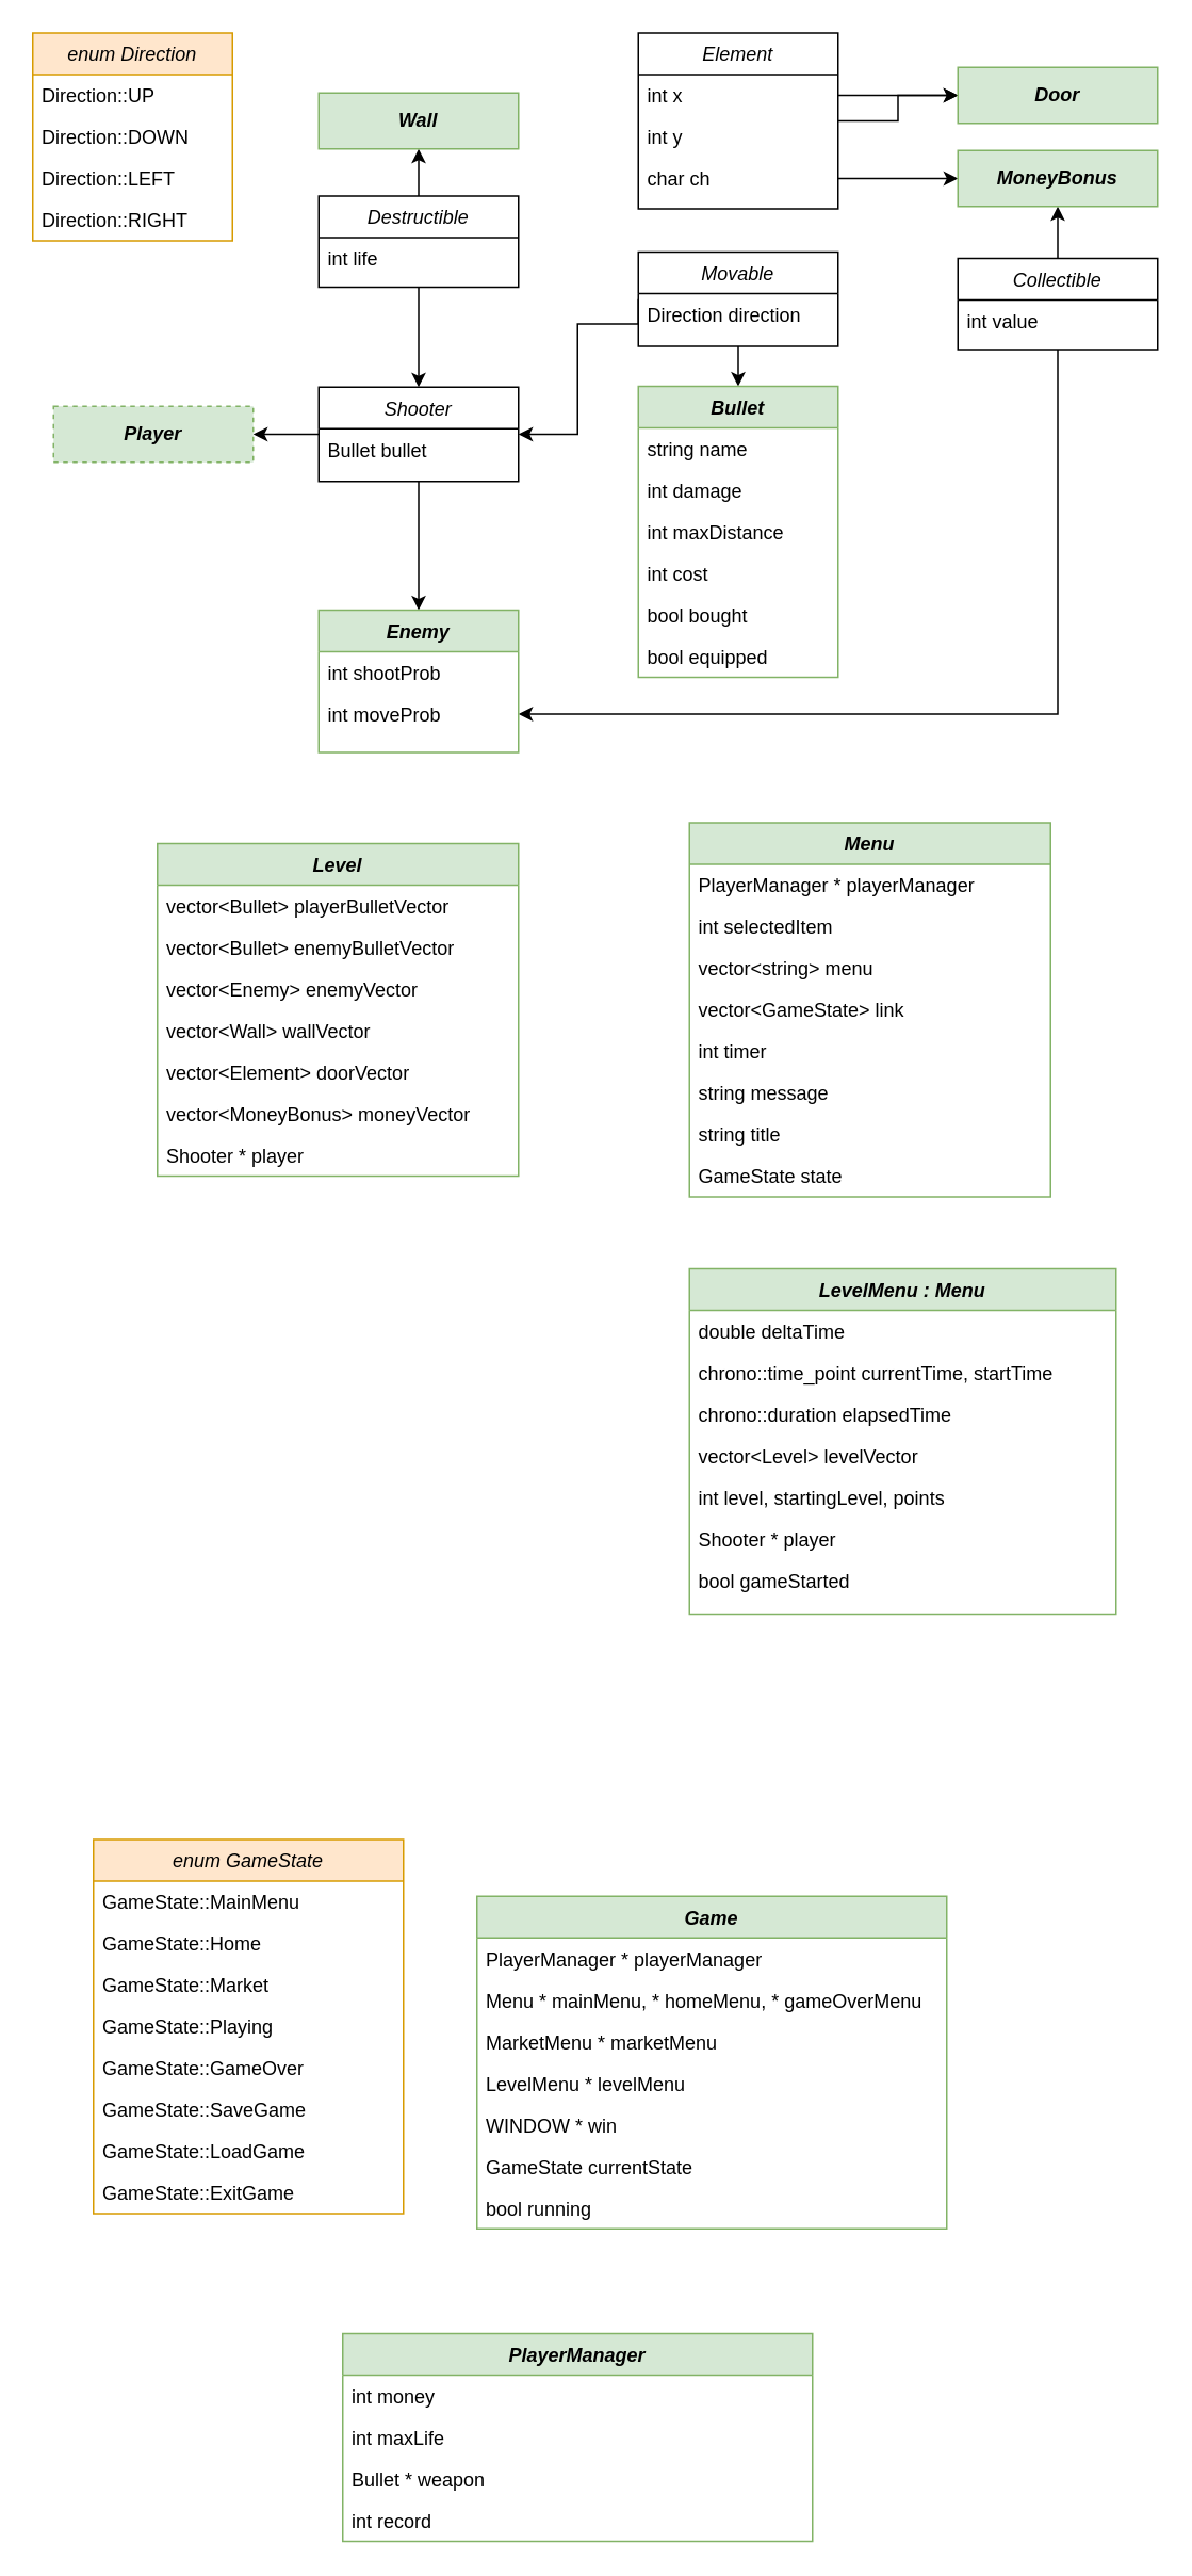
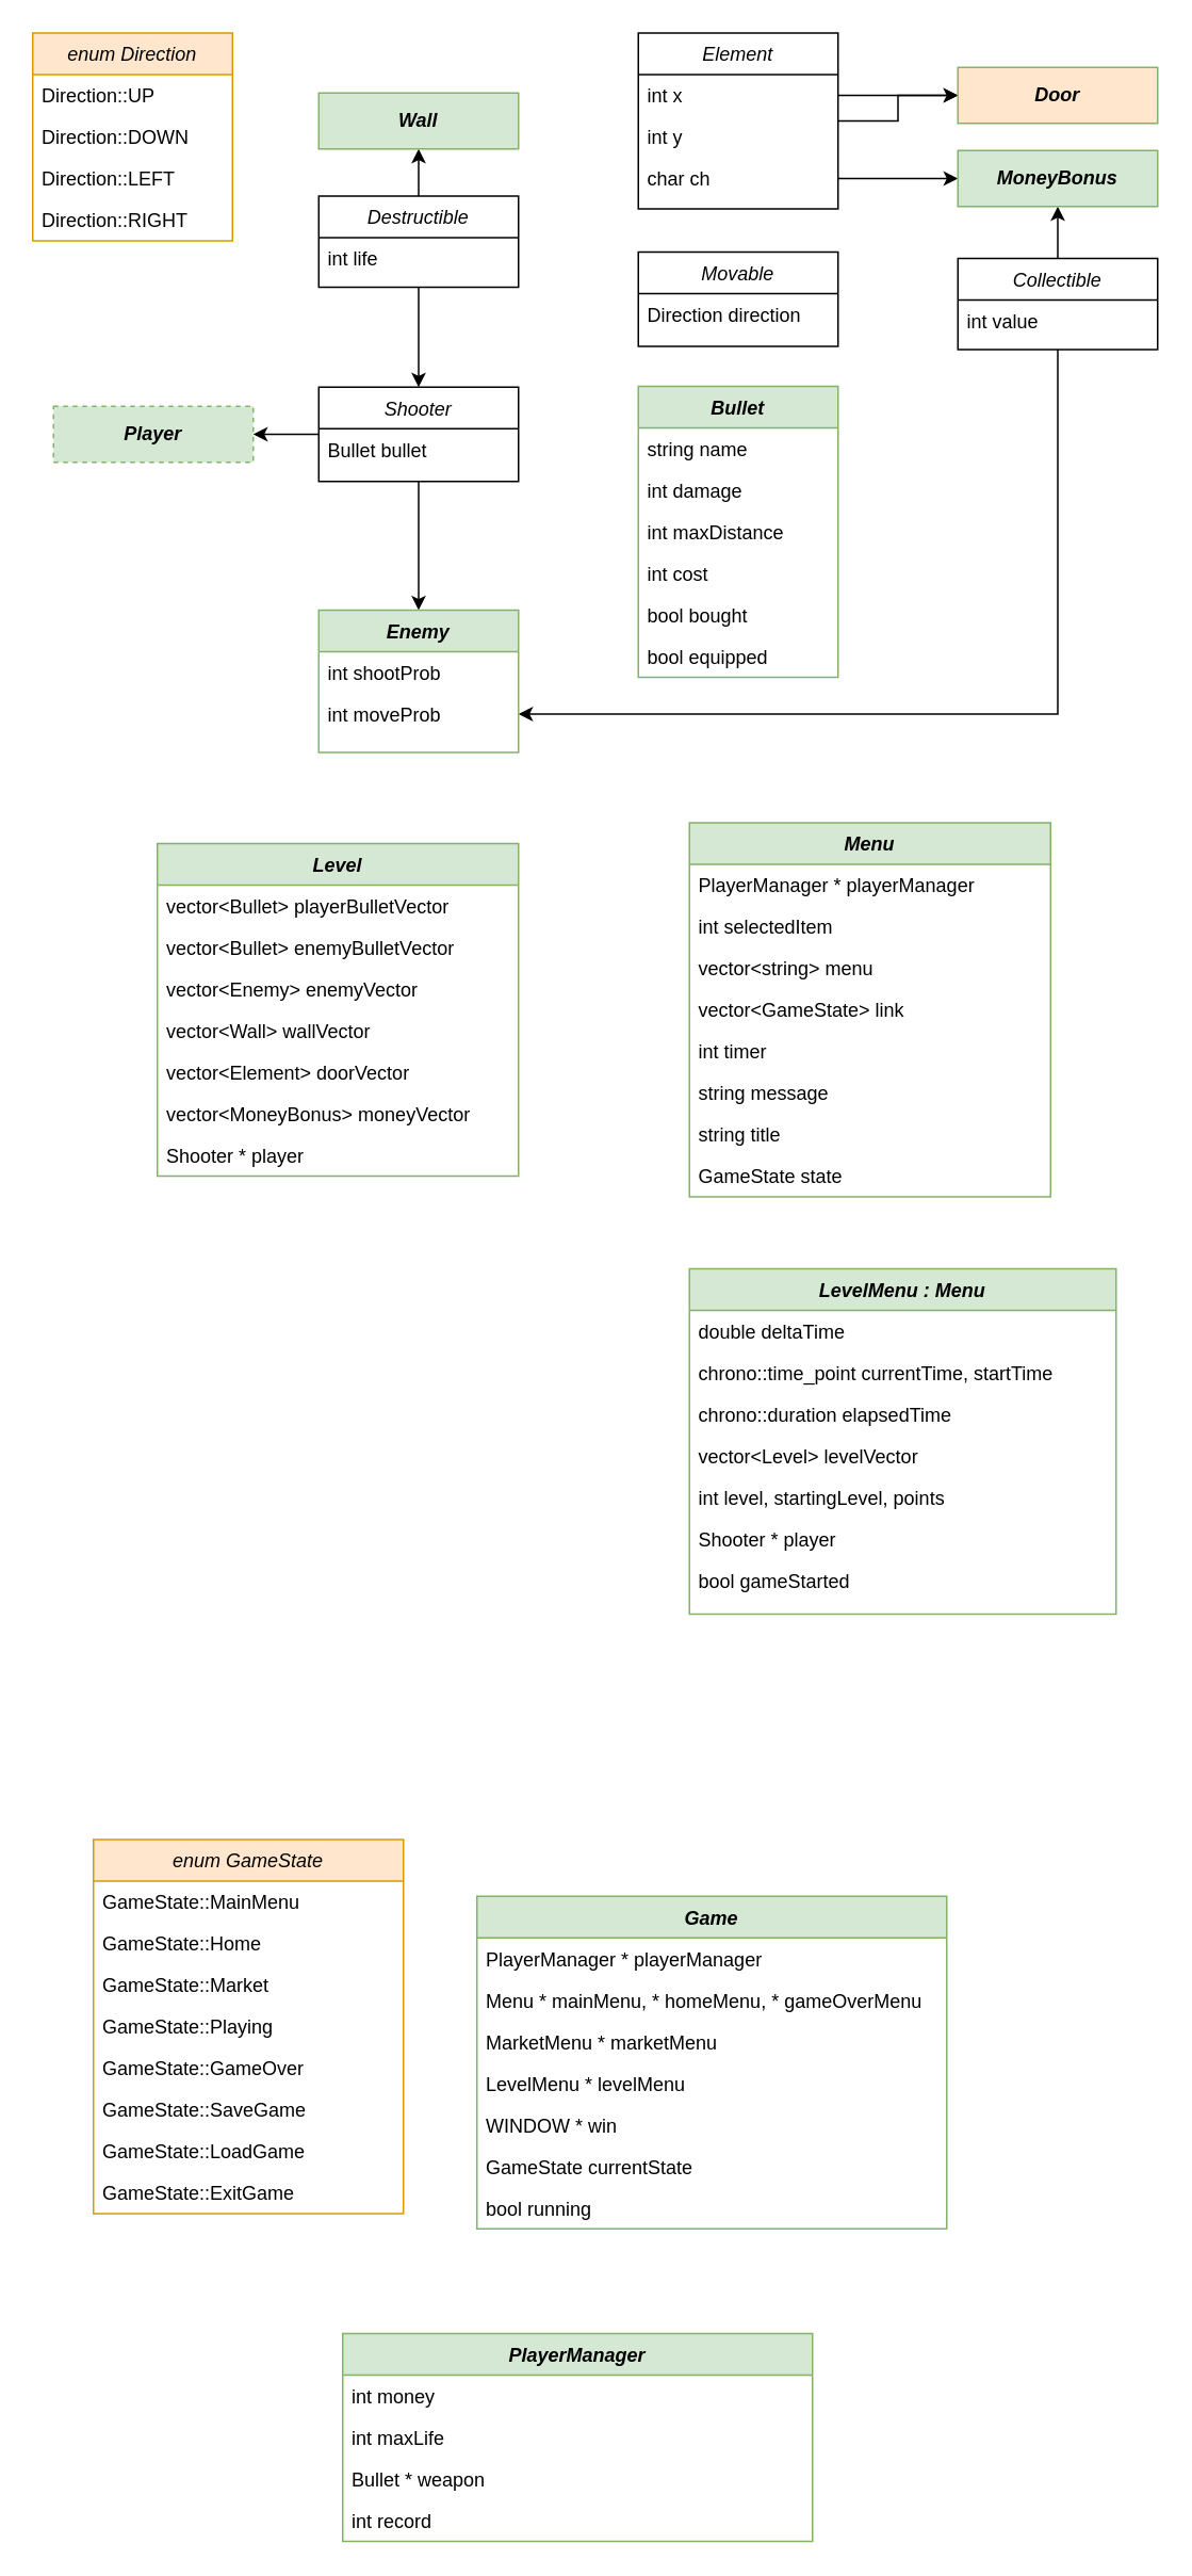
- <mxCell id="69" value="Door" style="whiteSpace=wrap;html=1;verticalAlign=middle;fontStyle=3;startSize=26;rounded=0;shadow=0;strokeWidth=1;fillColor=#d5e8d4;strokeColor=#82b366;" parent="1" vertex="1"><mxGeometry x="599" y="41.5" width="125" height="35" as="geometry" /></mxCell>
+ <mxCell id="69" value="Door" style="whiteSpace=wrap;html=1;verticalAlign=middle;fontStyle=3;startSize=26;rounded=0;shadow=0;strokeWidth=1;fillColor=#ffe6cc;strokeColor=#82b366;" parent="1" vertex="1"><mxGeometry x="599" y="41.5" width="125" height="35" as="geometry" /></mxCell>
- <mxCell id="15" value="" style="edgeStyle=orthogonalEdgeStyle;rounded=0;orthogonalLoop=1;jettySize=auto;html=1;entryX=0.5;entryY=0;entryDx=0;entryDy=0;" parent="1" source="16" target="27" edge="1"><mxGeometry relative="1" as="geometry" /></mxCell>
- <mxCell id="14" value="" style="edgeStyle=orthogonalEdgeStyle;rounded=0;orthogonalLoop=1;jettySize=auto;html=1;entryX=1;entryY=0.5;entryDx=0;entryDy=0;exitX=0;exitY=0.5;exitDx=0;exitDy=0;" parent="1" source="16" target="25" edge="1"><mxGeometry relative="1" as="geometry"><mxPoint x="279" y="313" as="sourcePoint" /><mxPoint x="324" y="281" as="targetPoint" /><Array as="points"><mxPoint x="399" y="202" /><mxPoint x="361" y="202" /><mxPoint x="361" y="271" /></Array></mxGeometry></mxCell>
